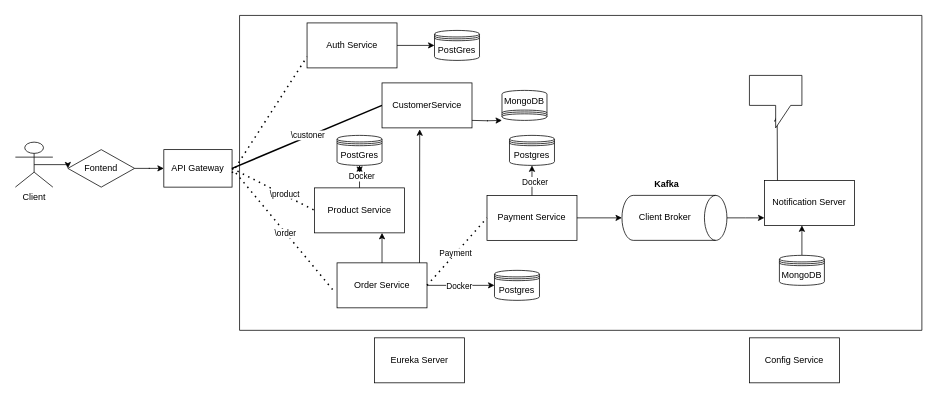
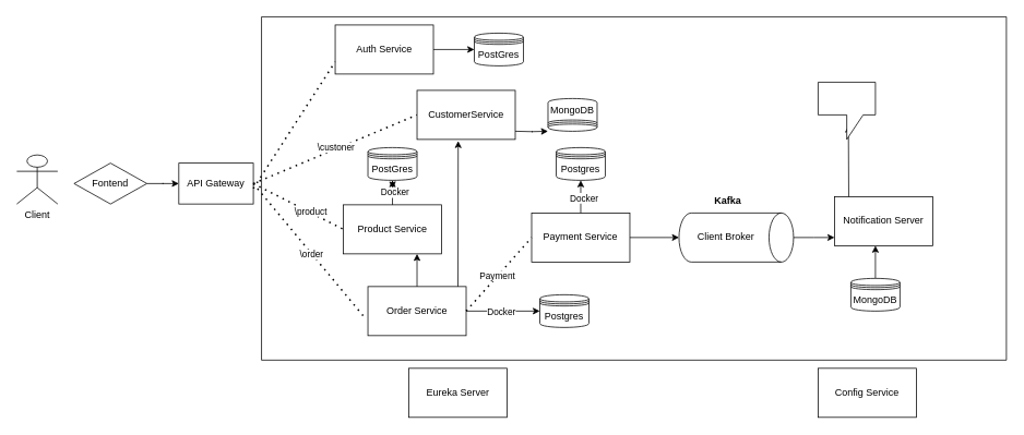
- <mxCell id="10" value="" style="endArrow=none;dashed=0;html=1;dashPattern=1 3;strokeWidth=2;rounded=0;exitX=1;exitY=0.5;exitDx=0;exitDy=0;entryX=0;entryY=0.5;entryDx=0;entryDy=0;" edge="1" parent="1" source="9" target="18"><mxGeometry width="50" height="50" relative="1" as="geometry"><mxPoint x="499" y="260" as="sourcePoint" /><mxPoint x="549" y="210" as="targetPoint" /></mxGeometry></mxCell>
+ <mxCell id="10" value="" style="endArrow=none;dashed=1;html=1;dashPattern=1 3;strokeWidth=2;rounded=0;exitX=1;exitY=0.5;exitDx=0;exitDy=0;entryX=0;entryY=0.5;entryDx=0;entryDy=0;" edge="1" parent="1" source="9" target="18"><mxGeometry width="50" height="50" relative="1" as="geometry"><mxPoint x="499" y="260" as="sourcePoint" /><mxPoint x="549" y="210" as="targetPoint" /></mxGeometry></mxCell>
- <mxCell id="5" style="edgeStyle=orthogonalEdgeStyle;rounded=0;orthogonalLoop=1;jettySize=auto;html=1;exitX=0.5;exitY=0.5;exitDx=0;exitDy=0;exitPerimeter=0;entryX=0;entryY=0.5;entryDx=0;entryDy=0;" edge="1" parent="1" source="6" target="8"><mxGeometry relative="1" as="geometry"><mxPoint x="110" y="219" as="targetPoint" /></mxGeometry></mxCell>
